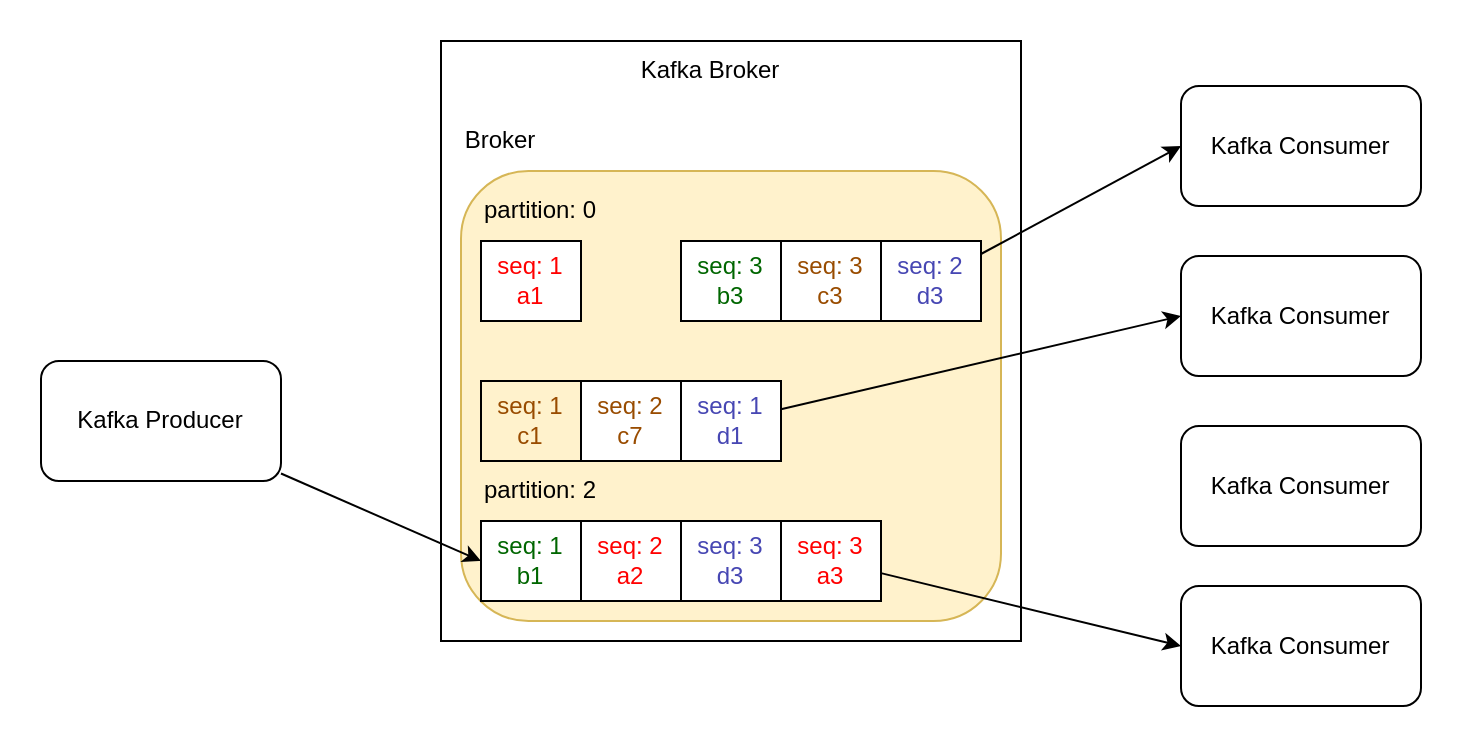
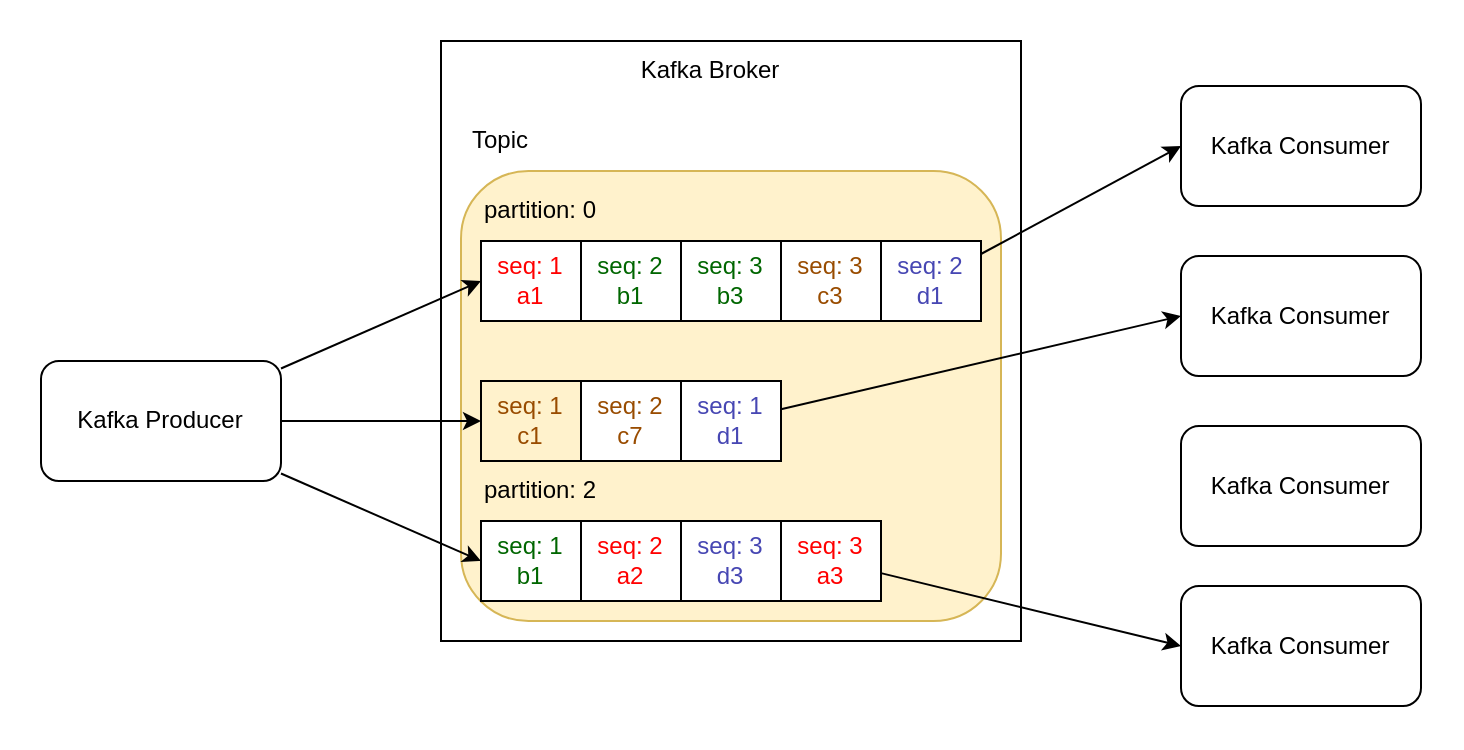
- <mxCell id="23" value="Broker" style="text;html=1;align=center;verticalAlign=middle;whiteSpace=wrap;rounded=0;" parent="1" vertex="1"><mxGeometry x="220" y="55" width="60" height="30" as="geometry" /></mxCell>
+ <mxCell id="23" value="Topic" style="text;html=1;align=center;verticalAlign=middle;whiteSpace=wrap;rounded=0;" parent="1" vertex="1"><mxGeometry x="220" y="55" width="60" height="30" as="geometry" /></mxCell>
+ <mxCell id="7" value="&lt;font color=&quot;#006600&quot;&gt;seq: 2&lt;/font&gt;&lt;div&gt;&lt;font color=&quot;#006600&quot;&gt;b1&lt;/font&gt;&lt;/div&gt;" style="rounded=0;whiteSpace=wrap;html=1;" parent="1" vertex="1"><mxGeometry x="290" y="120" width="50" height="40" as="geometry" /></mxCell>
- <mxCell id="11" value="&lt;font color=&quot;#4747b3&quot;&gt;seq: 2&lt;/font&gt;&lt;div&gt;&lt;font color=&quot;#4747b3&quot;&gt;d3&lt;/font&gt;&lt;/div&gt;" style="rounded=0;whiteSpace=wrap;html=1;" parent="1" vertex="1"><mxGeometry x="440" y="120" width="50" height="40" as="geometry" /></mxCell>
+ <mxCell id="11" value="&lt;font color=&quot;#4747b3&quot;&gt;seq: 2&lt;/font&gt;&lt;div&gt;&lt;font color=&quot;#4747b3&quot;&gt;d1&lt;/font&gt;&lt;/div&gt;" style="rounded=0;whiteSpace=wrap;html=1;" parent="1" vertex="1"><mxGeometry x="440" y="120" width="50" height="40" as="geometry" /></mxCell>
+ <mxCell id="25" style="rounded=0;orthogonalLoop=1;jettySize=auto;html=1;entryX=0;entryY=0.5;entryDx=0;entryDy=0;" parent="1" source="2" target="6" edge="1"><mxGeometry relative="1" as="geometry" /></mxCell>
+ <mxCell id="26" style="edgeStyle=orthogonalEdgeStyle;rounded=0;orthogonalLoop=1;jettySize=auto;html=1;entryX=0;entryY=0.5;entryDx=0;entryDy=0;" parent="1" source="2" target="12" edge="1"><mxGeometry relative="1" as="geometry" /></mxCell>
